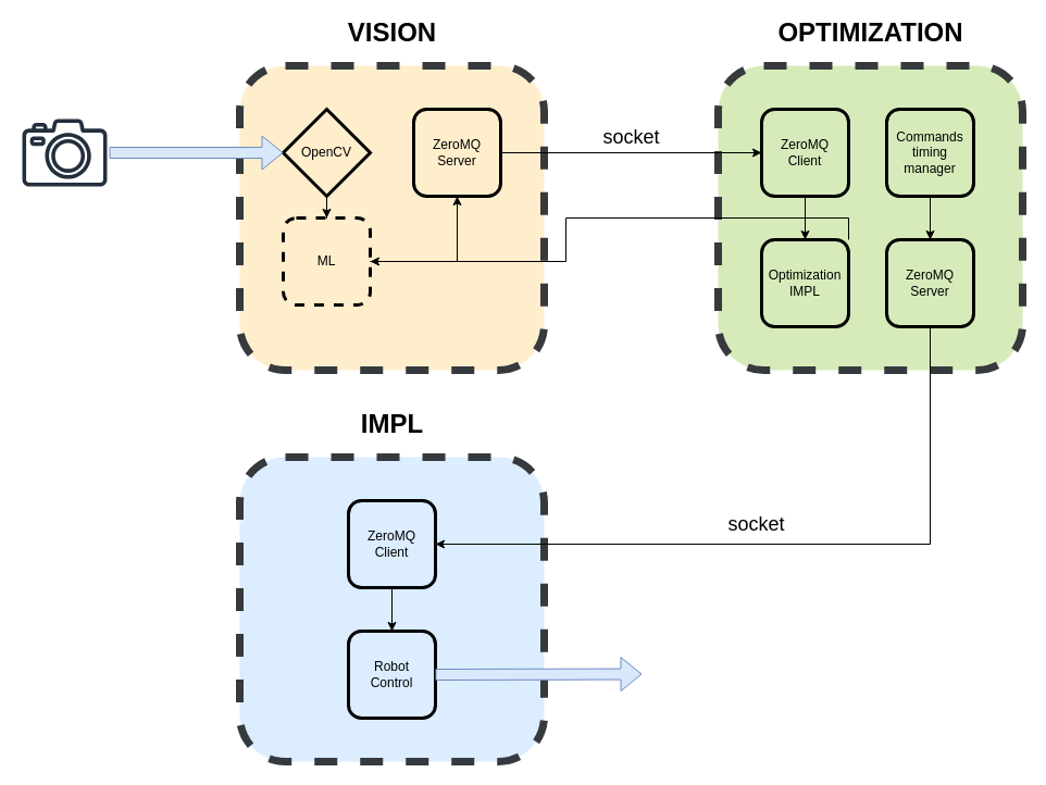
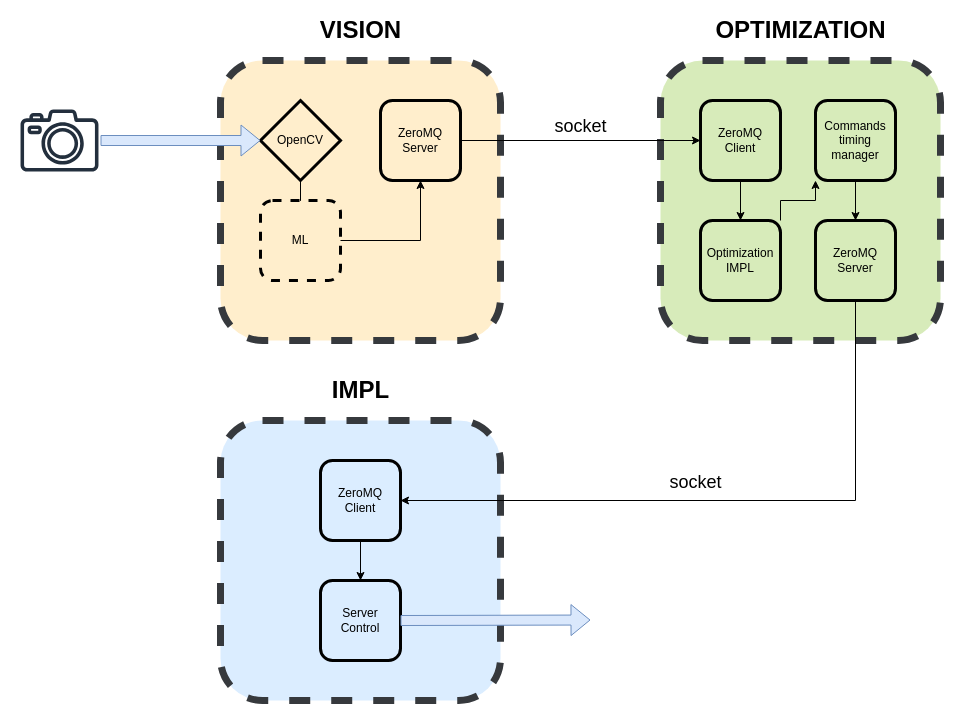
- <mxCell id="5" value="" style="edgeStyle=orthogonalEdgeStyle;rounded=0;orthogonalLoop=1;jettySize=auto;html=1;" parent="1" source="6" target="8" edge="1"><mxGeometry relative="1" as="geometry" /></mxCell>
+ <mxCell id="5" value="" style="edgeStyle=orthogonalEdgeStyle;rounded=0;orthogonalLoop=1;jettySize=auto;html=1;endArrow=none;" parent="1" source="6" target="8" edge="1"><mxGeometry relative="1" as="geometry" /></mxCell>
- <mxCell id="20" style="edgeStyle=orthogonalEdgeStyle;rounded=0;orthogonalLoop=1;jettySize=auto;html=1;exitX=1;exitY=0;exitDx=0;exitDy=0;" edge="1" parent="1" source="21" target="8"><mxGeometry relative="1" as="geometry" /></mxCell>
+ <mxCell id="20" style="edgeStyle=orthogonalEdgeStyle;rounded=0;orthogonalLoop=1;jettySize=auto;html=1;exitX=1;exitY=0;exitDx=0;exitDy=0;entryX=0;entryY=1;entryDx=0;entryDy=0;" edge="1" parent="1" source="21" target="30"><mxGeometry relative="1" as="geometry" /></mxCell>
- <mxCell id="24" value="Robot&lt;br&gt;Control" style="rounded=1;whiteSpace=wrap;html=1;strokeWidth=3;fillColor=none;" parent="1" vertex="1"><mxGeometry x="320" y="580" width="80" height="80" as="geometry" /></mxCell>
+ <mxCell id="24" value="Server&lt;br&gt;Control" style="rounded=1;whiteSpace=wrap;html=1;strokeWidth=3;fillColor=none;" parent="1" vertex="1"><mxGeometry x="320" y="580" width="80" height="80" as="geometry" /></mxCell>
